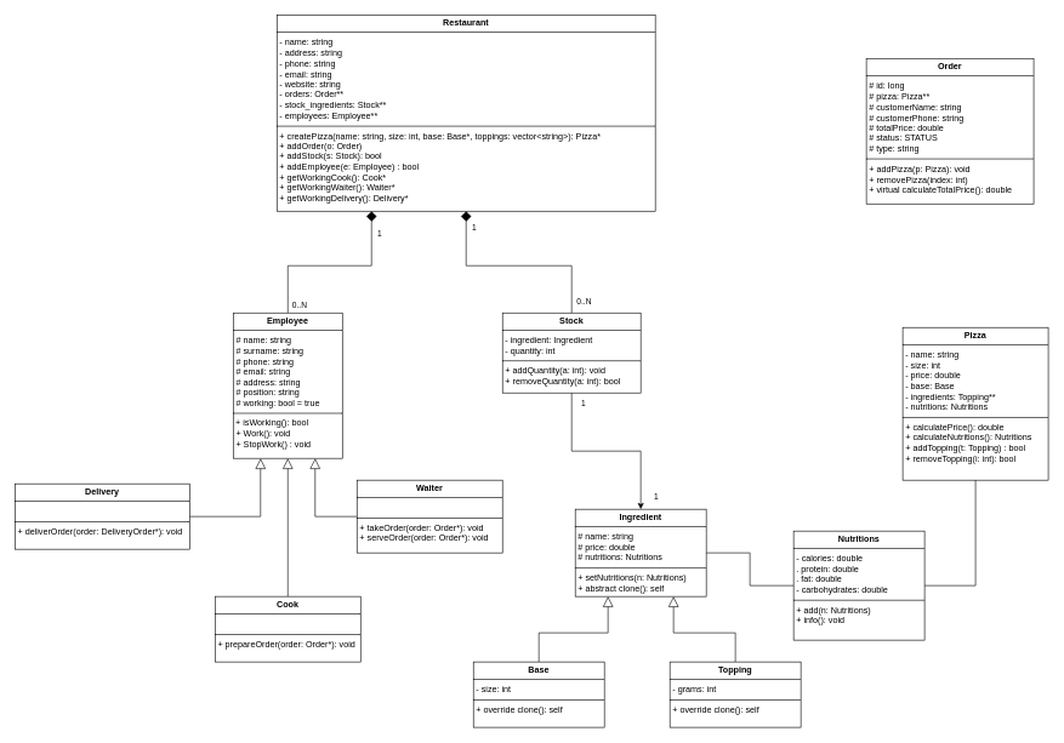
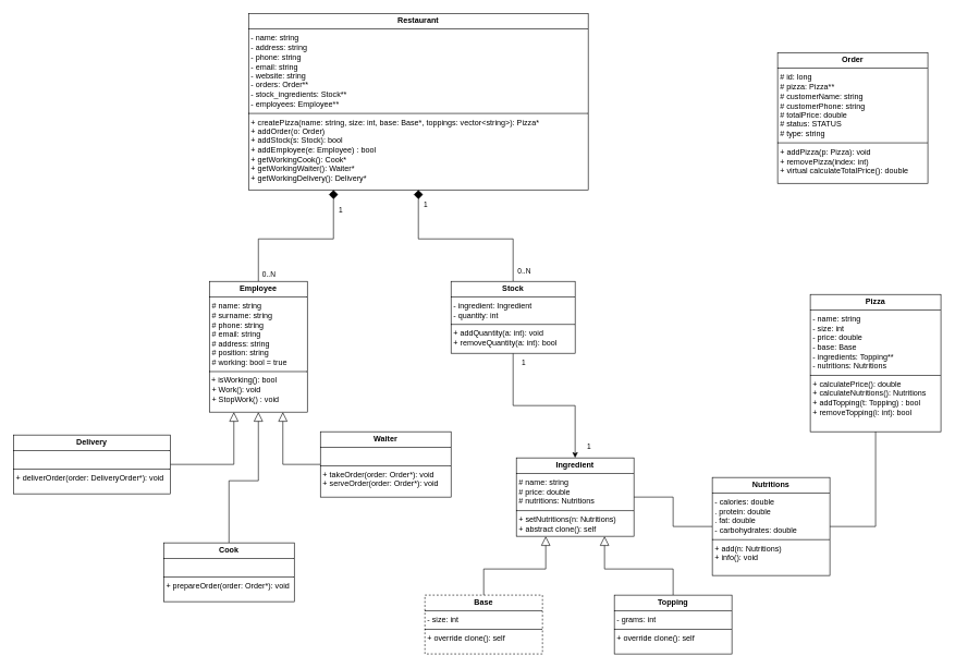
- <mxCell id="10" value="&lt;p style=&quot;margin:0px;margin-top:4px;text-align:center;&quot;&gt;&lt;b&gt;Cook&lt;/b&gt;&lt;/p&gt;&lt;hr size=&quot;1&quot; style=&quot;border-style:solid;&quot;&gt;&lt;p style=&quot;margin:0px;margin-left:4px;&quot;&gt;&lt;br&gt;&lt;/p&gt;&lt;hr size=&quot;1&quot; style=&quot;border-style:solid;&quot;&gt;&lt;p style=&quot;margin:0px;margin-left:4px;&quot;&gt;+ prepareOrder(order: Order*): void&lt;/p&gt;" style="verticalAlign=top;align=left;overflow=fill;html=1;whiteSpace=wrap;" vertex="1" parent="1"><mxGeometry x="295" y="820" width="200" height="90" as="geometry" /></mxCell>
+ <mxCell id="10" value="&lt;p style=&quot;margin:0px;margin-top:4px;text-align:center;&quot;&gt;&lt;b&gt;Cook&lt;/b&gt;&lt;/p&gt;&lt;hr size=&quot;1&quot; style=&quot;border-style:solid;&quot;&gt;&lt;p style=&quot;margin:0px;margin-left:4px;&quot;&gt;&lt;br&gt;&lt;/p&gt;&lt;hr size=&quot;1&quot; style=&quot;border-style:solid;&quot;&gt;&lt;p style=&quot;margin:0px;margin-left:4px;&quot;&gt;+ prepareOrder(order: Order*): void&lt;/p&gt;" style="verticalAlign=top;align=left;overflow=fill;html=1;whiteSpace=wrap;" vertex="1" parent="1"><mxGeometry x="250" y="830" width="200" height="90" as="geometry" /></mxCell>
- <mxCell id="24" value="&lt;p style=&quot;margin:0px;margin-top:4px;text-align:center;&quot;&gt;&lt;b&gt;Base&lt;/b&gt;&lt;/p&gt;&lt;hr size=&quot;1&quot; style=&quot;border-style:solid;&quot;&gt;&lt;p style=&quot;margin:0px;margin-left:4px;&quot;&gt;- size: int&lt;/p&gt;&lt;hr size=&quot;1&quot; style=&quot;border-style:solid;&quot;&gt;&lt;p style=&quot;margin:0px;margin-left:4px;&quot;&gt;+ override clone(): self&lt;/p&gt;" style="verticalAlign=top;align=left;overflow=fill;html=1;whiteSpace=wrap;" vertex="1" parent="1"><mxGeometry x="650" y="910" width="180" height="90" as="geometry" /></mxCell>
+ <mxCell id="24" value="&lt;p style=&quot;margin:0px;margin-top:4px;text-align:center;&quot;&gt;&lt;b&gt;Base&lt;/b&gt;&lt;/p&gt;&lt;hr size=&quot;1&quot; style=&quot;border-style:solid;&quot;&gt;&lt;p style=&quot;margin:0px;margin-left:4px;&quot;&gt;- size: int&lt;/p&gt;&lt;hr size=&quot;1&quot; style=&quot;border-style:solid;&quot;&gt;&lt;p style=&quot;margin:0px;margin-left:4px;&quot;&gt;+ override clone(): self&lt;/p&gt;" style="verticalAlign=top;align=left;overflow=fill;html=1;whiteSpace=wrap;dashed=1;" vertex="1" parent="1"><mxGeometry x="650" y="910" width="180" height="90" as="geometry" /></mxCell>
- <mxCell id="22" value="&lt;p style=&quot;margin:0px;margin-top:4px;text-align:center;&quot;&gt;&lt;b&gt;Topping&lt;/b&gt;&lt;/p&gt;&lt;hr size=&quot;1&quot; style=&quot;border-style:solid;&quot;&gt;&lt;p style=&quot;margin:0px;margin-left:4px;&quot;&gt;- grams: int&lt;/p&gt;&lt;hr size=&quot;1&quot; style=&quot;border-style:solid;&quot;&gt;&lt;p style=&quot;margin:0px;margin-left:4px;&quot;&gt;+ override clone(): self&lt;/p&gt;" style="verticalAlign=top;align=left;overflow=fill;html=1;whiteSpace=wrap;" vertex="1" parent="1"><mxGeometry x="920" y="910" width="180" height="90" as="geometry" /></mxCell>
+ <mxCell id="22" value="&lt;p style=&quot;margin:0px;margin-top:4px;text-align:center;&quot;&gt;&lt;b&gt;Topping&lt;/b&gt;&lt;/p&gt;&lt;hr size=&quot;1&quot; style=&quot;border-style:solid;&quot;&gt;&lt;p style=&quot;margin:0px;margin-left:4px;&quot;&gt;- grams: int&lt;/p&gt;&lt;hr size=&quot;1&quot; style=&quot;border-style:solid;&quot;&gt;&lt;p style=&quot;margin:0px;margin-left:4px;&quot;&gt;+ override clone(): self&lt;/p&gt;" style="verticalAlign=top;align=left;overflow=fill;html=1;whiteSpace=wrap;" vertex="1" parent="1"><mxGeometry x="940" y="910" width="180" height="90" as="geometry" /></mxCell>
